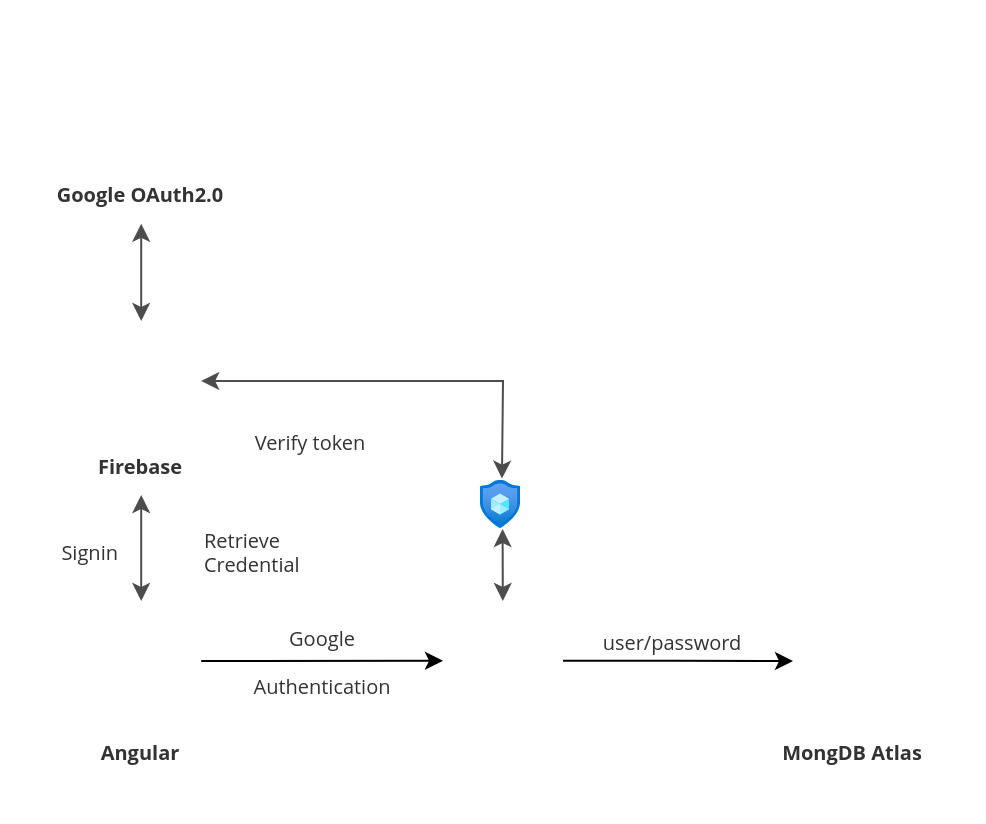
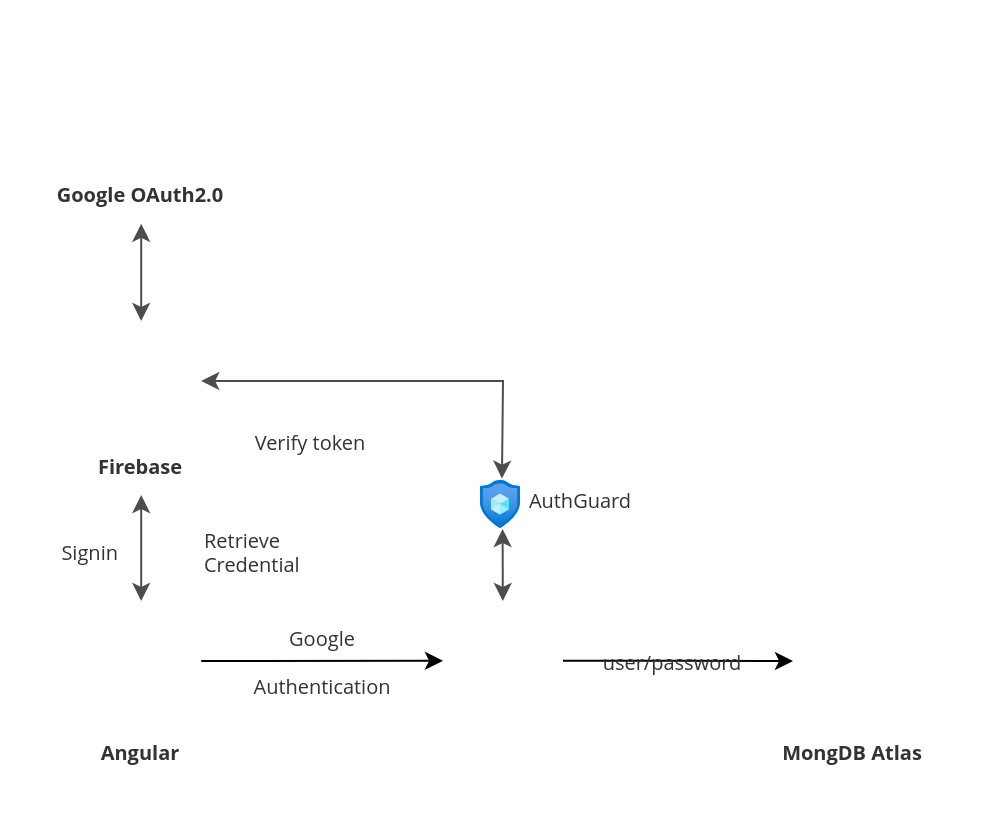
+ <mxCell id="11" value="AuthGuard" style="text;strokeColor=none;align=center;fillColor=none;html=1;verticalAlign=middle;whiteSpace=wrap;rounded=0;fontColor=#333333;fontFamily=Open Sans;fontSource=https%3A%2F%2Ffonts.googleapis.com%2Fcss%3Ffamily%3DOpen%2BSans;fontSize=10;" vertex="1" parent="1"><mxGeometry x="260" y="234.01" width="60" height="30" as="geometry" /></mxCell>
- <mxCell id="19" value="user/password" style="text;strokeColor=none;align=center;fillColor=none;html=1;verticalAlign=middle;whiteSpace=wrap;rounded=0;fontColor=#333333;fontFamily=Open Sans;fontSource=https%3A%2F%2Ffonts.googleapis.com%2Fcss%3Ffamily%3DOpen%2BSans;fontSize=10;" vertex="1" parent="1"><mxGeometry x="306" y="310" width="60" height="20" as="geometry" /></mxCell>
+ <mxCell id="19" value="user/password" style="text;strokeColor=none;align=center;fillColor=none;html=1;verticalAlign=middle;whiteSpace=wrap;rounded=0;fontColor=#333333;fontFamily=Open Sans;fontSource=https%3A%2F%2Ffonts.googleapis.com%2Fcss%3Ffamily%3DOpen%2BSans;fontSize=10;" vertex="1" parent="1"><mxGeometry x="306" y="320" width="60" height="20" as="geometry" /></mxCell>
